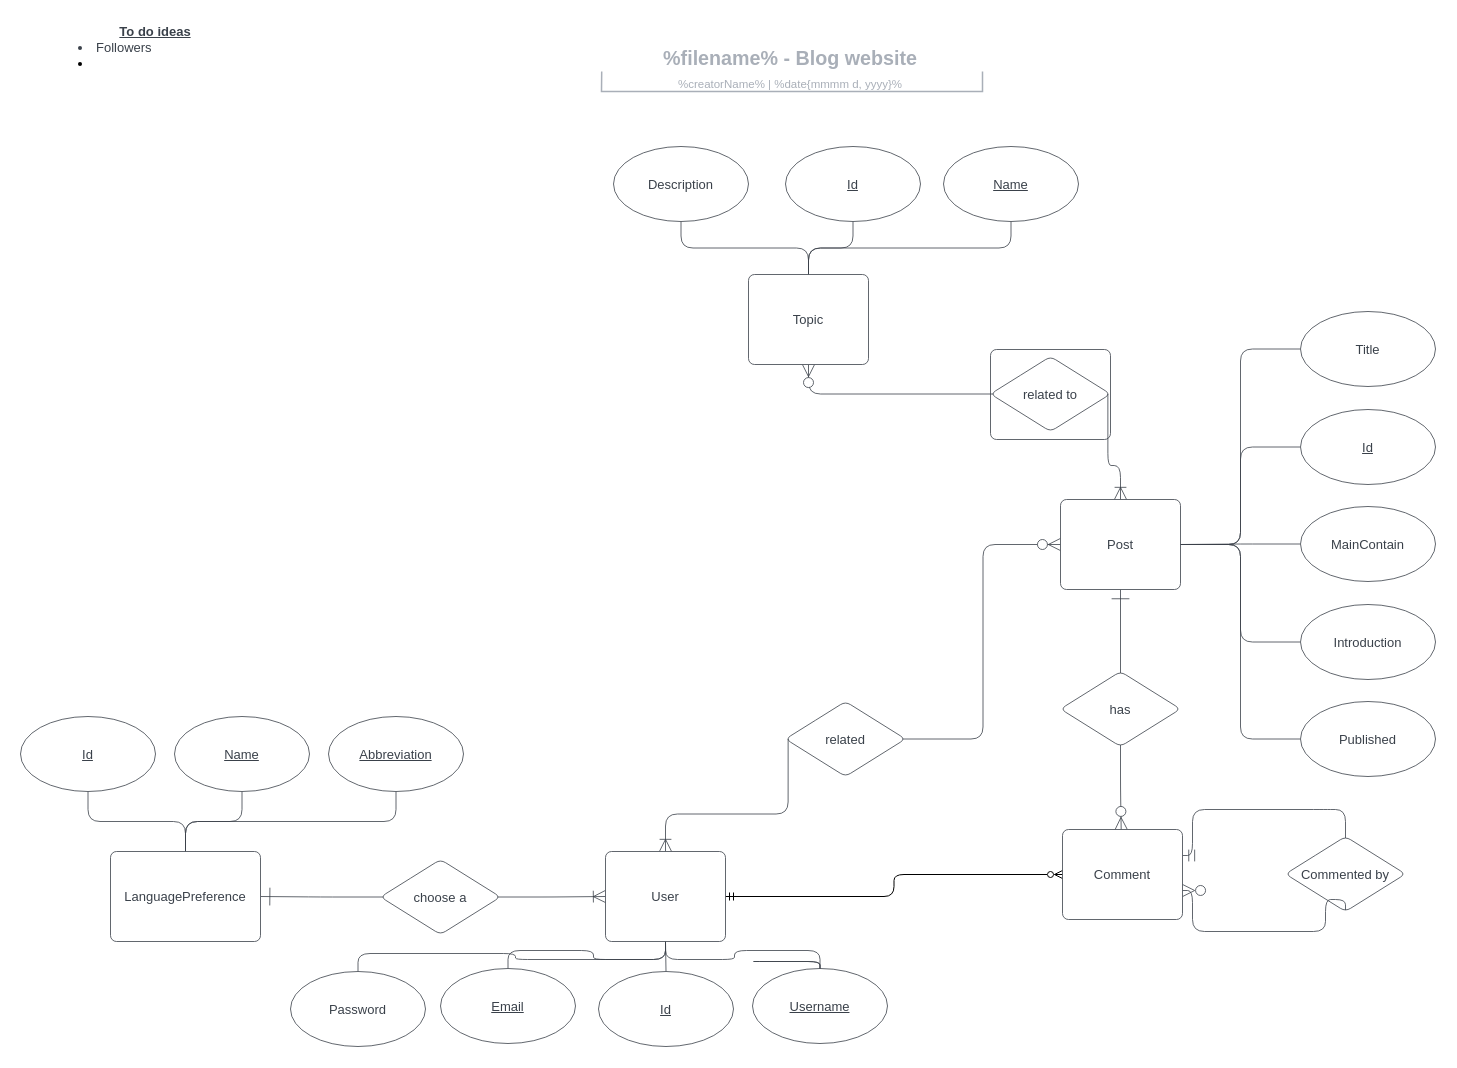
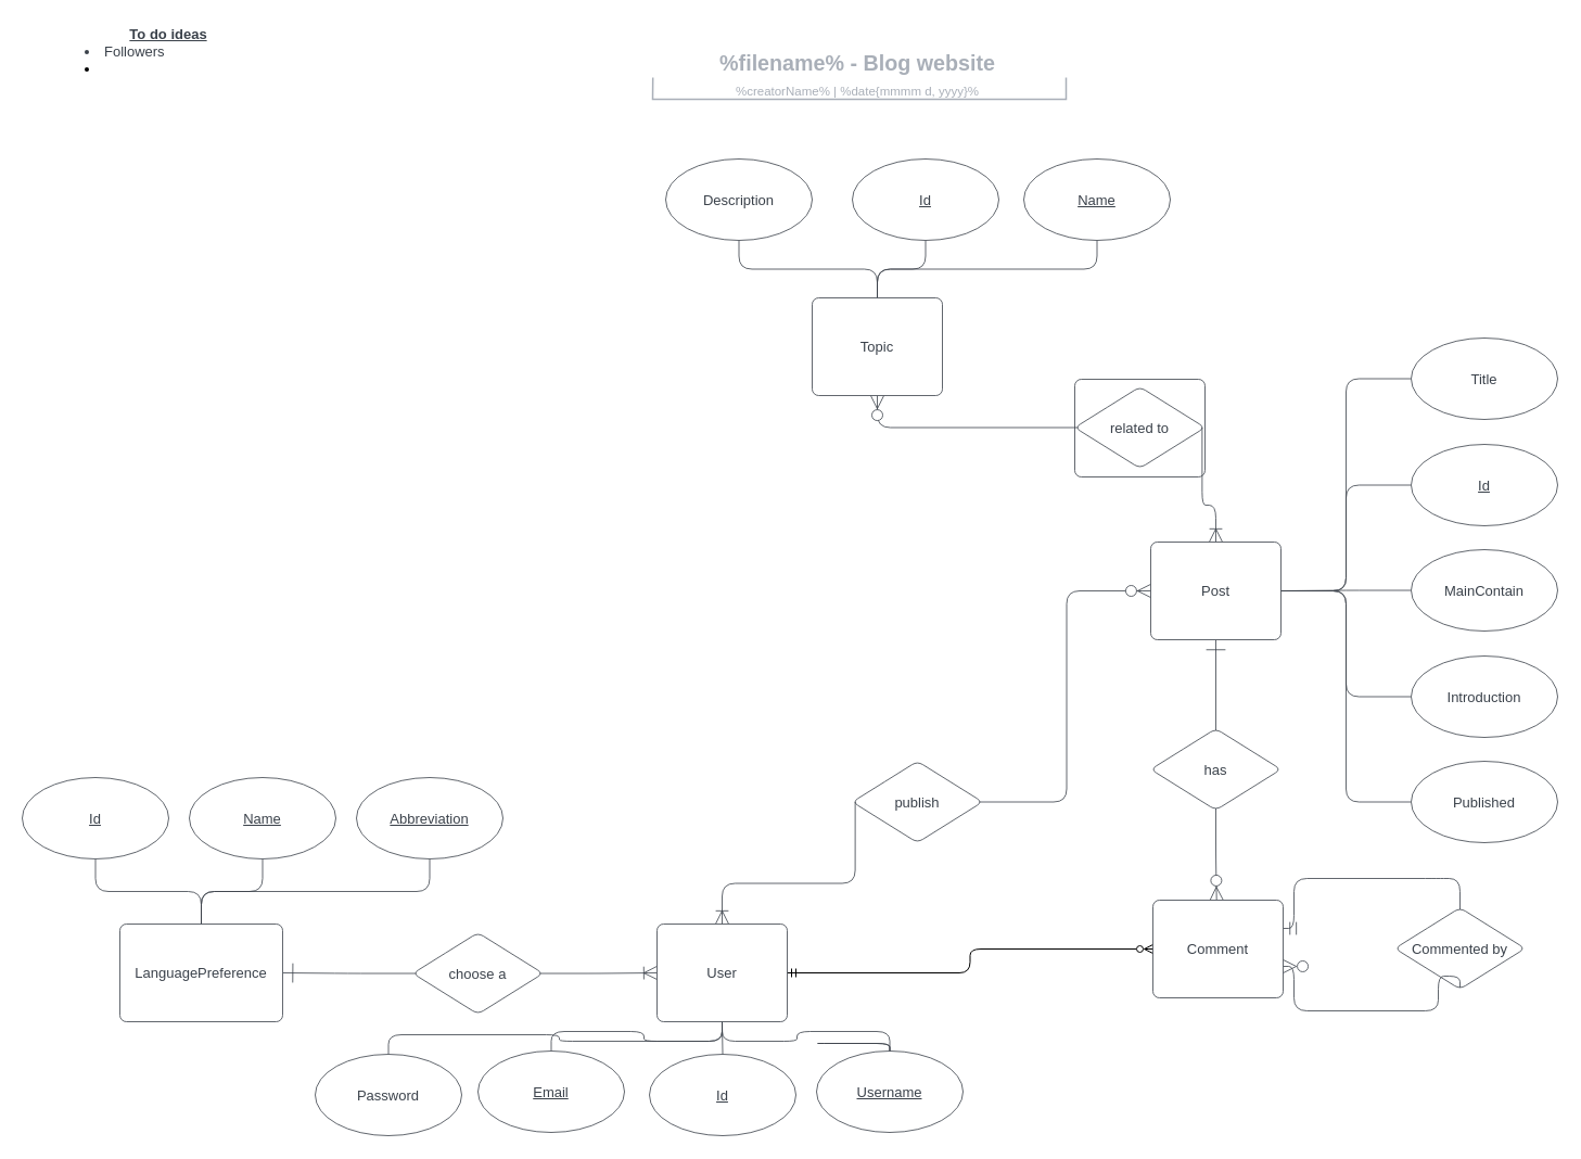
- <mxCell id="22" value="related" style="html=1;overflow=block;blockSpacing=1;whiteSpace=wrap;rhombus;fontSize=13;fontColor=#3a414a;align=center;spacing=3.8;strokeColor=#3a414a;strokeOpacity=100;fillOpacity=100;rounded=1;absoluteArcSize=1;arcSize=12;fillColor=#ffffff;strokeWidth=0.8;" parent="1" vertex="1"><mxGeometry x="785" y="701" width="120" height="75" as="geometry" /></mxCell>
+ <mxCell id="22" value="publish" style="html=1;overflow=block;blockSpacing=1;whiteSpace=wrap;rhombus;fontSize=13;fontColor=#3a414a;align=center;spacing=3.8;strokeColor=#3a414a;strokeOpacity=100;fillOpacity=100;rounded=1;absoluteArcSize=1;arcSize=12;fillColor=#ffffff;strokeWidth=0.8;" parent="1" vertex="1"><mxGeometry x="785" y="701" width="120" height="75" as="geometry" /></mxCell>
